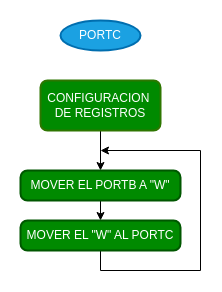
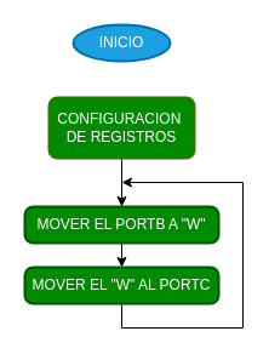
- <mxCell id="2" value="PORTC" style="strokeWidth=2;html=1;shape=mxgraph.flowchart.start_1;whiteSpace=wrap;fillColor=#1ba1e2;fontColor=#ffffff;strokeColor=#006EAF;" vertex="1" parent="1"><mxGeometry x="60" y="20" width="80" height="30" as="geometry" /></mxCell>
+ <mxCell id="2" value="INICIO" style="strokeWidth=2;html=1;shape=mxgraph.flowchart.start_1;whiteSpace=wrap;fillColor=#1ba1e2;fontColor=#ffffff;strokeColor=#006EAF;" vertex="1" parent="1"><mxGeometry x="60" y="20" width="80" height="30" as="geometry" /></mxCell>
